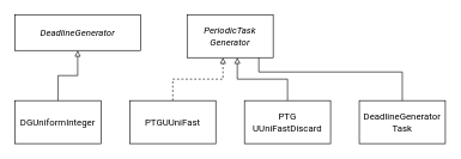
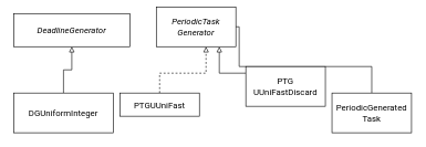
- <mxCell id="5" value="PeriodicTask&lt;br style=&quot;font-size: 13px;&quot;&gt;Generator" style="rounded=0;whiteSpace=wrap;html=1;fontStyle=2;fontSize=13;fontFamily=Roboto;fontSource=https%3A%2F%2Ffonts.googleapis.com%2Fcss%3Ffamily%3DRoboto;" vertex="1" parent="1"><mxGeometry x="260" width="120" height="60" as="geometry" y="20" /></mxCell>
+ <mxCell id="5" value="PeriodicTask&lt;br style=&quot;font-size: 13px;&quot;&gt;Generator" style="rounded=0;whiteSpace=wrap;html=1;fontStyle=2;fontSize=13;fontFamily=Roboto;fontSource=https%3A%2F%2Ffonts.googleapis.com%2Fcss%3Ffamily%3DRoboto;" vertex="1" parent="1"><mxGeometry x="235" y="10" width="120" height="60" as="geometry" /></mxCell>
- <mxCell id="4" value="DGUniformInteger" style="rounded=0;whiteSpace=wrap;html=1;fontStyle=0;fontSize=13;fontFamily=Roboto;fontSource=https%3A%2F%2Ffonts.googleapis.com%2Fcss%3Ffamily%3DRoboto;" vertex="1" parent="1"><mxGeometry y="140" width="120" height="60" as="geometry" x="20" /></mxCell>
+ <mxCell id="4" value="DGUniformInteger" style="rounded=0;whiteSpace=wrap;html=1;fontStyle=0;fontSize=13;fontFamily=Roboto;fontSource=https%3A%2F%2Ffonts.googleapis.com%2Fcss%3Ffamily%3DRoboto;" vertex="1" parent="1"><mxGeometry x="20" y="140" width="150" height="60" as="geometry" /></mxCell>
- <mxCell id="11" value="PTGUUniFast" style="rounded=0;whiteSpace=wrap;html=1;fontStyle=0;fontSize=13;fontFamily=Roboto;fontSource=https%3A%2F%2Ffonts.googleapis.com%2Fcss%3Ffamily%3DRoboto;" vertex="1" parent="1"><mxGeometry x="180" y="140" width="120" height="60" as="geometry" /></mxCell>
+ <mxCell id="11" value="PTGUUniFast" style="rounded=0;whiteSpace=wrap;html=1;fontStyle=0;fontSize=13;fontFamily=Roboto;fontSource=https%3A%2F%2Ffonts.googleapis.com%2Fcss%3Ffamily%3DRoboto;" vertex="1" parent="1"><mxGeometry x="180" y="140" width="120" height="35" as="geometry" /></mxCell>
- <mxCell id="9" value="PTG&lt;br&gt;UUniFastDiscard" style="rounded=0;whiteSpace=wrap;html=1;fontStyle=0;fontSize=13;fontFamily=Roboto;fontSource=https%3A%2F%2Ffonts.googleapis.com%2Fcss%3Ffamily%3DRoboto;" vertex="1" parent="1"><mxGeometry x="340" y="140" width="120" height="60" as="geometry" /></mxCell>
+ <mxCell id="9" value="PTG&lt;br&gt;UUniFastDiscard" style="rounded=0;whiteSpace=wrap;html=1;fontStyle=0;fontSize=13;fontFamily=Roboto;fontSource=https%3A%2F%2Ffonts.googleapis.com%2Fcss%3Ffamily%3DRoboto;" vertex="1" parent="1"><mxGeometry x="370" y="100" width="120" height="60" as="geometry" /></mxCell>
- <mxCell id="7" value="DeadlineGenerator&lt;br style=&quot;font-size: 13px;&quot;&gt;Task" style="rounded=0;whiteSpace=wrap;html=1;fontStyle=0;fontSize=13;fontFamily=Roboto;fontSource=https%3A%2F%2Ffonts.googleapis.com%2Fcss%3Ffamily%3DRoboto;" vertex="1" parent="1"><mxGeometry x="500" y="140" width="120" height="60" as="geometry" /></mxCell>
+ <mxCell id="7" value="PeriodicGenerated&lt;br style=&quot;font-size: 13px;&quot;&gt;Task" style="rounded=0;whiteSpace=wrap;html=1;fontStyle=0;fontSize=13;fontFamily=Roboto;fontSource=https%3A%2F%2Ffonts.googleapis.com%2Fcss%3Ffamily%3DRoboto;" vertex="1" parent="1"><mxGeometry x="500" y="140" width="120" height="60" as="geometry" /></mxCell>
